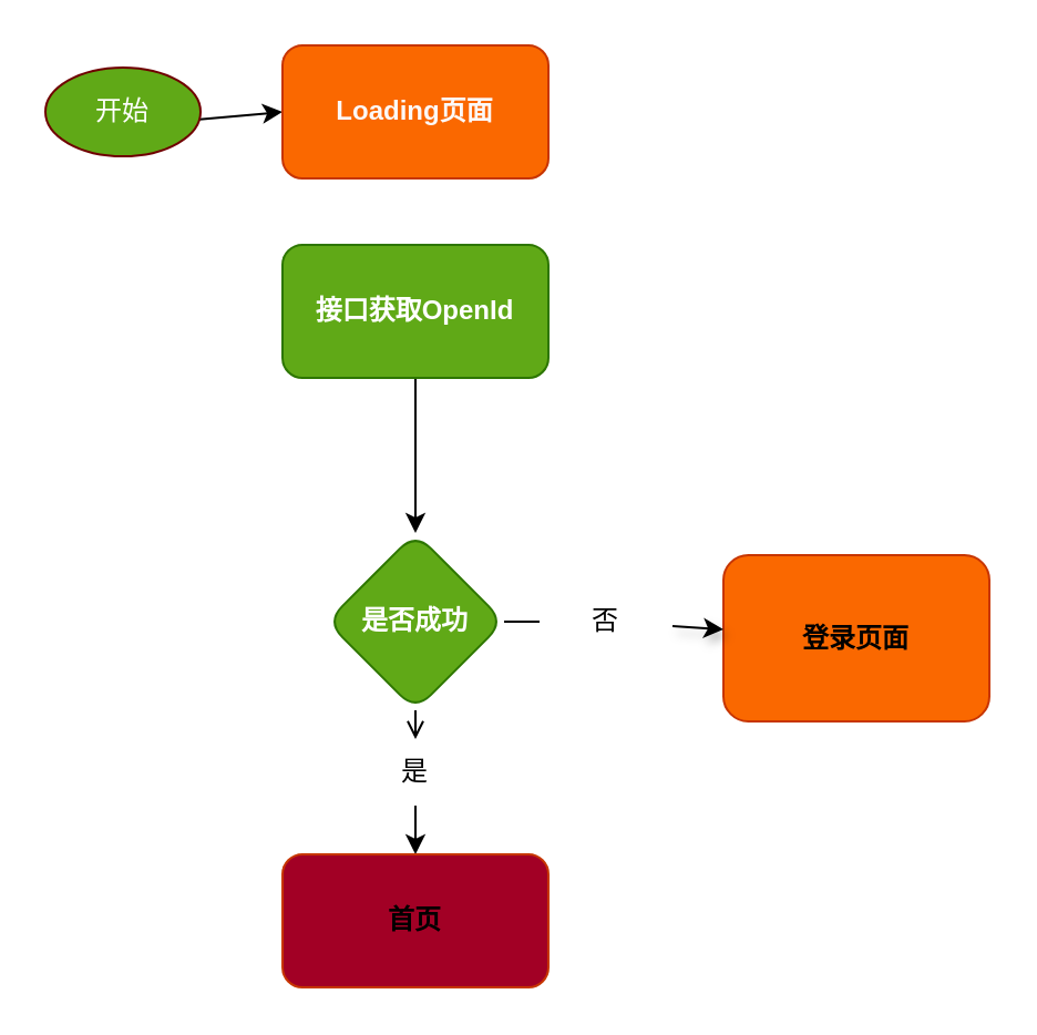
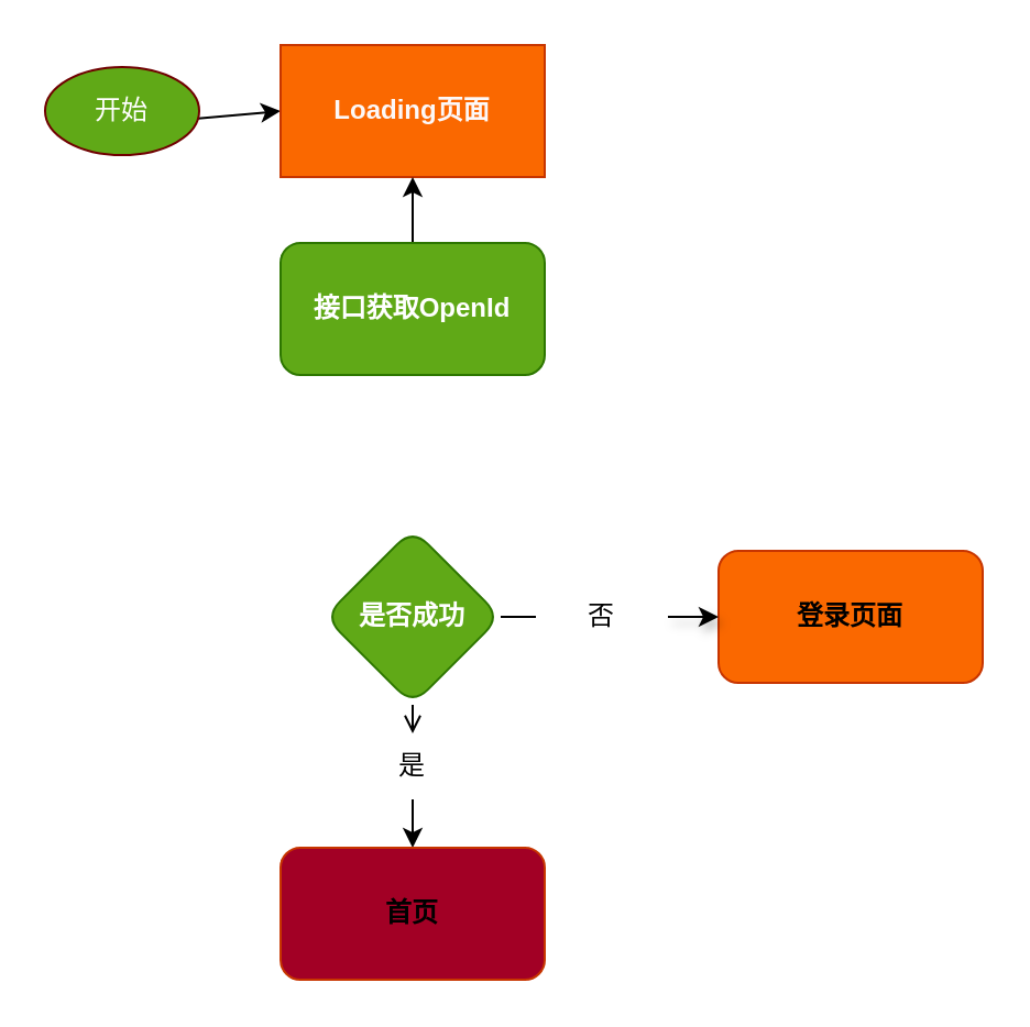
- <mxCell id="4" value="Loading页面" style="whiteSpace=wrap;html=1;fillColor=#fa6800;strokeColor=#C73500;fontColor=#fcf8f8;rounded=1;fontStyle=1" parent="1" vertex="1"><mxGeometry x="127" y="20" width="120" height="60" as="geometry" /></mxCell>
+ <mxCell id="4" value="Loading页面" style="whiteSpace=wrap;html=1;fillColor=#fa6800;strokeColor=#C73500;fontColor=#fcf8f8;fontStyle=1;rounded=0;" parent="1" vertex="1"><mxGeometry x="127" y="20" width="120" height="60" as="geometry" /></mxCell>
- <mxCell id="5" value="" style="edgeStyle=none;html=1;fontColor=#fcf8f8;" parent="1" source="6" target="8" edge="1"><mxGeometry relative="1" as="geometry" /></mxCell>
+ <mxCell id="5" value="" style="edgeStyle=none;html=1;fontColor=#fcf8f8;" parent="1" source="6" target="4" edge="1"><mxGeometry relative="1" as="geometry" /></mxCell>
- <mxCell id="10" value="登录页面" style="whiteSpace=wrap;html=1;fillColor=#fa6800;strokeColor=#C73500;fontColor=#000000;rounded=1;fontStyle=1;" parent="1" vertex="1"><mxGeometry x="326" y="250" width="120" height="75" as="geometry" /></mxCell>
+ <mxCell id="10" value="登录页面" style="whiteSpace=wrap;html=1;fillColor=#fa6800;strokeColor=#C73500;fontColor=#000000;rounded=1;fontStyle=1;" parent="1" vertex="1"><mxGeometry x="326" y="250" width="120" height="60" as="geometry" /></mxCell>
